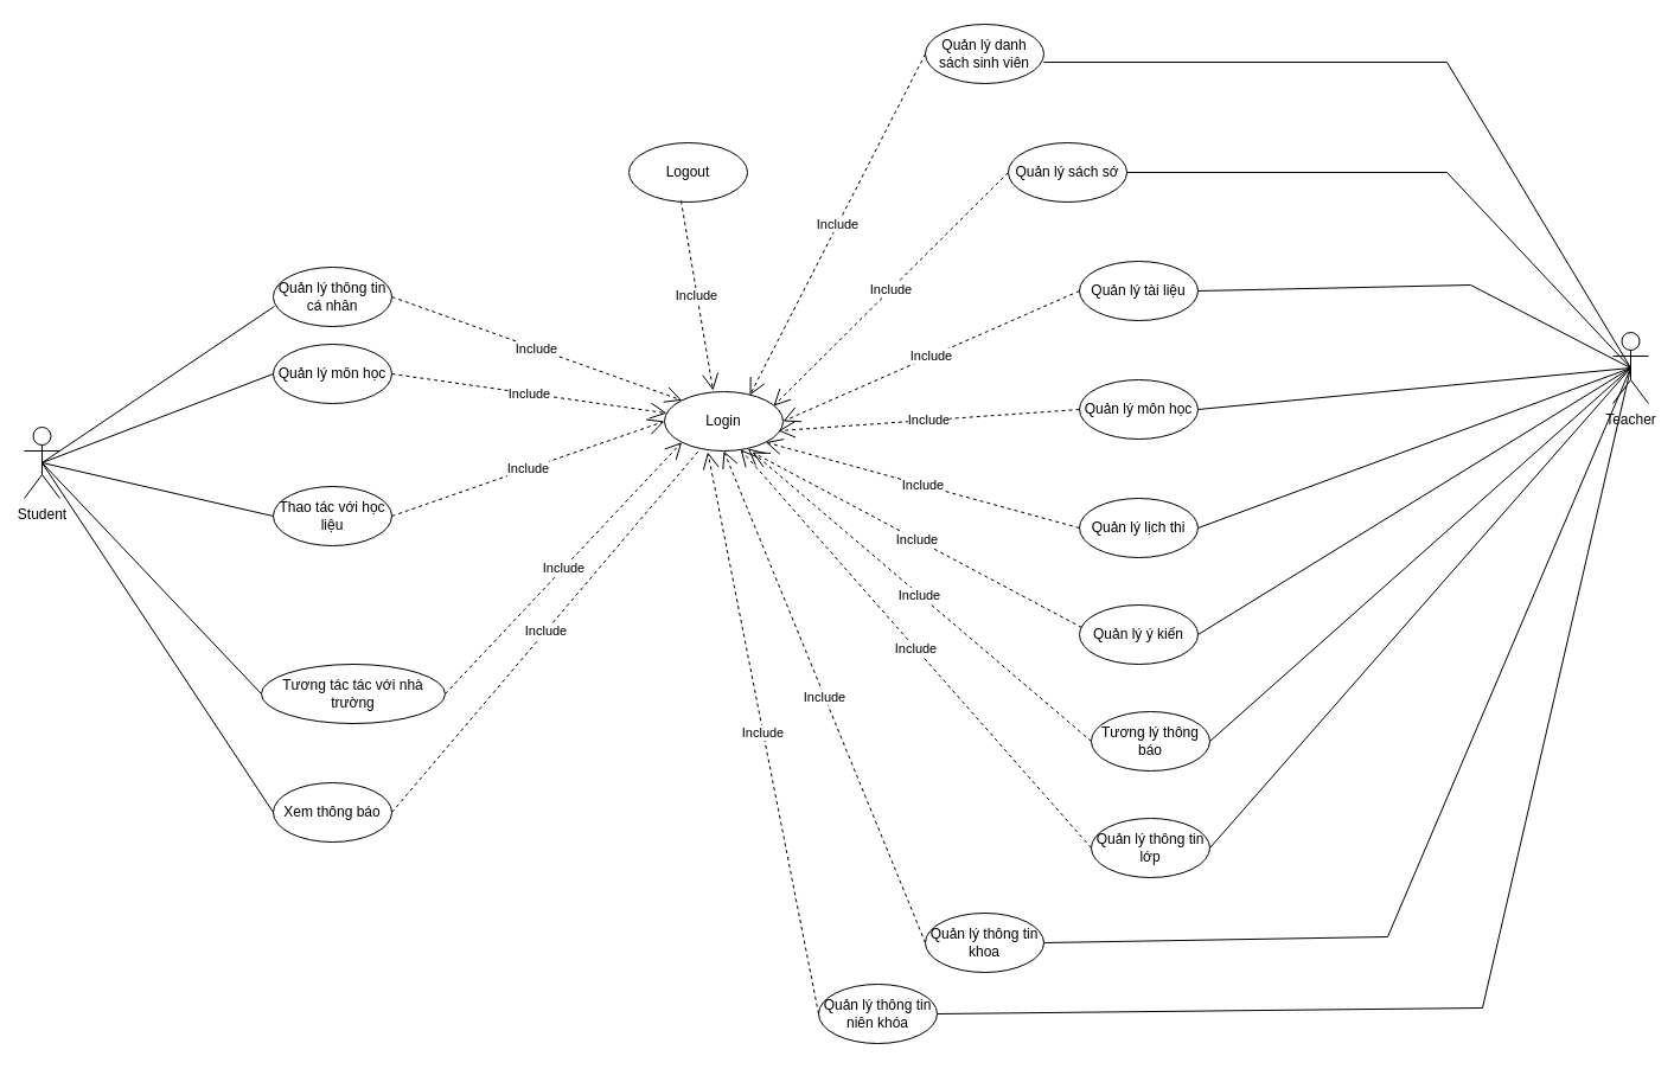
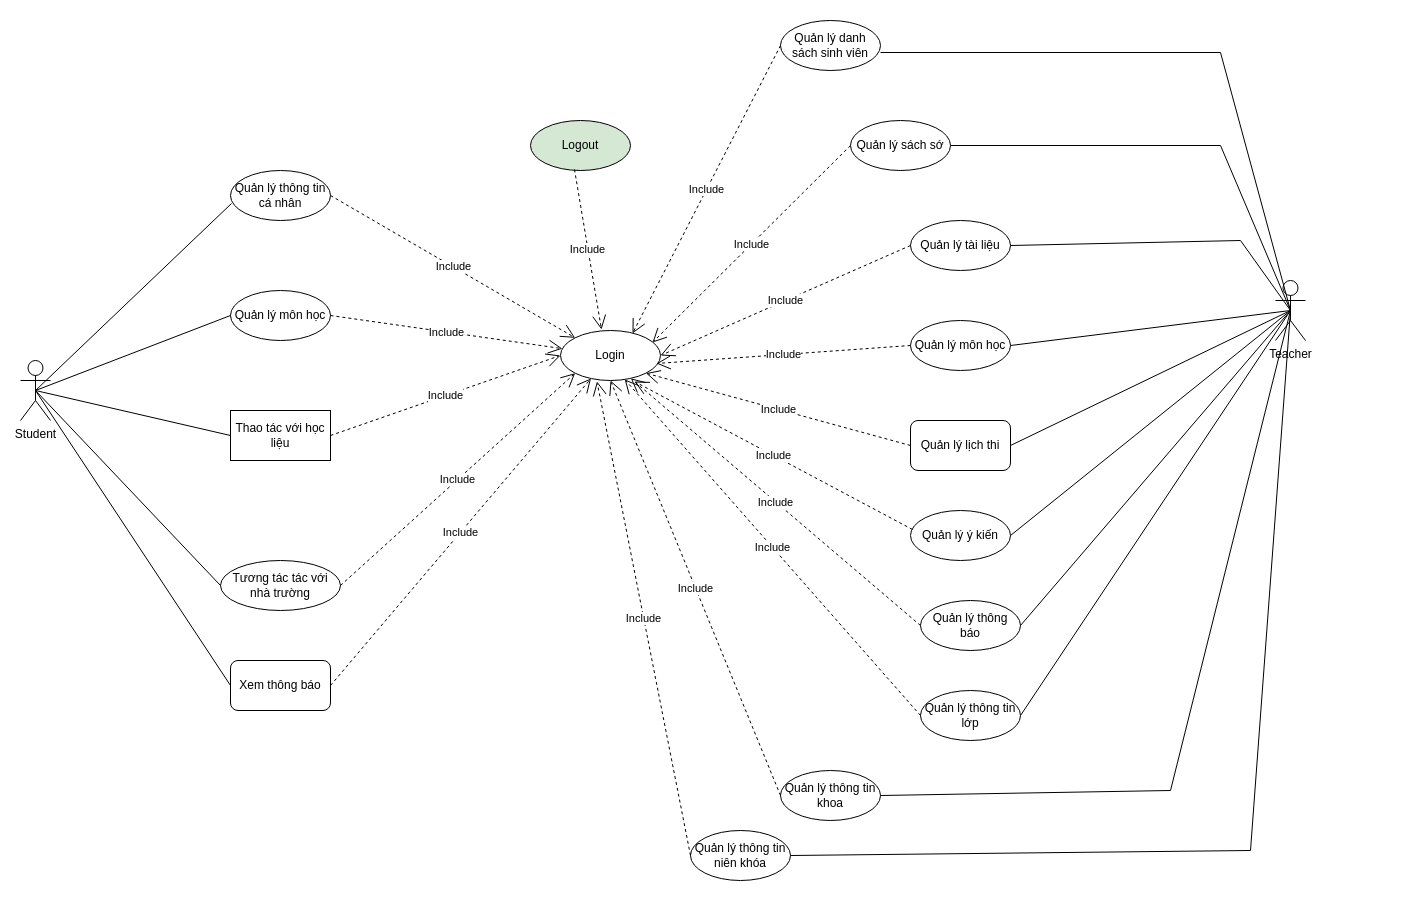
- <mxCell id="35" value="Logout" style="ellipse;whiteSpace=wrap;html=1;" parent="1" vertex="1"><mxGeometry x="530" y="120" width="100" height="50" as="geometry" /></mxCell>
+ <mxCell id="35" value="Logout" style="ellipse;whiteSpace=wrap;html=1;fillColor=#d5e8d4;" parent="1" vertex="1"><mxGeometry x="530" y="120" width="100" height="50" as="geometry" /></mxCell>
- <mxCell id="20" value="Quản lý thông tin cá nhân" style="ellipse;whiteSpace=wrap;html=1;" parent="1" vertex="1"><mxGeometry x="230" y="225" width="100" height="50" as="geometry" /></mxCell>
+ <mxCell id="20" value="Quản lý thông tin cá nhân" style="ellipse;whiteSpace=wrap;html=1;" parent="1" vertex="1"><mxGeometry x="230" y="170" width="100" height="50" as="geometry" /></mxCell>
- <mxCell id="3" value="Teacher" style="shape=umlActor;verticalLabelPosition=bottom;verticalAlign=top;html=1;outlineConnect=0;" parent="1" vertex="1"><mxGeometry x="1360" y="280" width="30" height="60" as="geometry" /></mxCell>
+ <mxCell id="3" value="Teacher" style="shape=umlActor;verticalLabelPosition=bottom;verticalAlign=top;html=1;outlineConnect=0;" parent="1" vertex="1"><mxGeometry x="1275" y="280" width="30" height="60" as="geometry" /></mxCell>
- <mxCell id="51" value="Include" style="endArrow=none;endSize=12;dashed=1;html=1;rounded=0;exitX=1;exitY=0.5;exitDx=0;exitDy=0;" parent="1" source="38" target="7" edge="1"><mxGeometry width="160" relative="1" as="geometry"><mxPoint x="350" y="595" as="sourcePoint" /><mxPoint x="584" y="382" as="targetPoint" /></mxGeometry></mxCell>
+ <mxCell id="51" value="Include" style="endArrow=open;endSize=12;dashed=1;html=1;rounded=0;exitX=1;exitY=0.5;exitDx=0;exitDy=0;" parent="1" source="38" target="7" edge="1"><mxGeometry width="160" relative="1" as="geometry"><mxPoint x="350" y="595" as="sourcePoint" /><mxPoint x="584" y="382" as="targetPoint" /></mxGeometry></mxCell>
- <mxCell id="4" value="Thao tác với học liệu" style="ellipse;whiteSpace=wrap;html=1;" parent="1" vertex="1"><mxGeometry x="230" y="410" width="100" height="50" as="geometry" /></mxCell>
+ <mxCell id="4" value="Thao tác với học liệu" style="whiteSpace=wrap;html=1;rounded=0;" parent="1" vertex="1"><mxGeometry x="230" y="410" width="100" height="50" as="geometry" /></mxCell>
- <mxCell id="12" value="Quản lý lịch thi" style="ellipse;whiteSpace=wrap;html=1;" parent="1" vertex="1"><mxGeometry x="910" y="420" width="100" height="50" as="geometry" /></mxCell>
+ <mxCell id="12" value="Quản lý lịch thi" style="whiteSpace=wrap;html=1;rounded=1;" parent="1" vertex="1"><mxGeometry x="910" y="420" width="100" height="50" as="geometry" /></mxCell>
- <mxCell id="6" value="Tương tác tác với nhà trường" style="ellipse;whiteSpace=wrap;html=1;" parent="1" vertex="1"><mxGeometry x="220" y="560" width="155" height="50" as="geometry" /></mxCell>
+ <mxCell id="6" value="Tương tác tác với nhà trường" style="ellipse;whiteSpace=wrap;html=1;" parent="1" vertex="1"><mxGeometry x="220" y="560" width="120" height="50" as="geometry" /></mxCell>
- <mxCell id="37" value="Tương lý thông báo" style="ellipse;whiteSpace=wrap;html=1;" parent="1" vertex="1"><mxGeometry x="920" y="600" width="100" height="50" as="geometry" /></mxCell>
+ <mxCell id="37" value="Quản lý thông báo" style="ellipse;whiteSpace=wrap;html=1;" parent="1" vertex="1"><mxGeometry x="920" y="600" width="100" height="50" as="geometry" /></mxCell>
- <mxCell id="38" value="Xem thông báo" style="ellipse;whiteSpace=wrap;html=1;" parent="1" vertex="1"><mxGeometry x="230" y="660" width="100" height="50" as="geometry" /></mxCell>
+ <mxCell id="38" value="Xem thông báo" style="whiteSpace=wrap;html=1;rounded=1;" parent="1" vertex="1"><mxGeometry x="230" y="660" width="100" height="50" as="geometry" /></mxCell>
